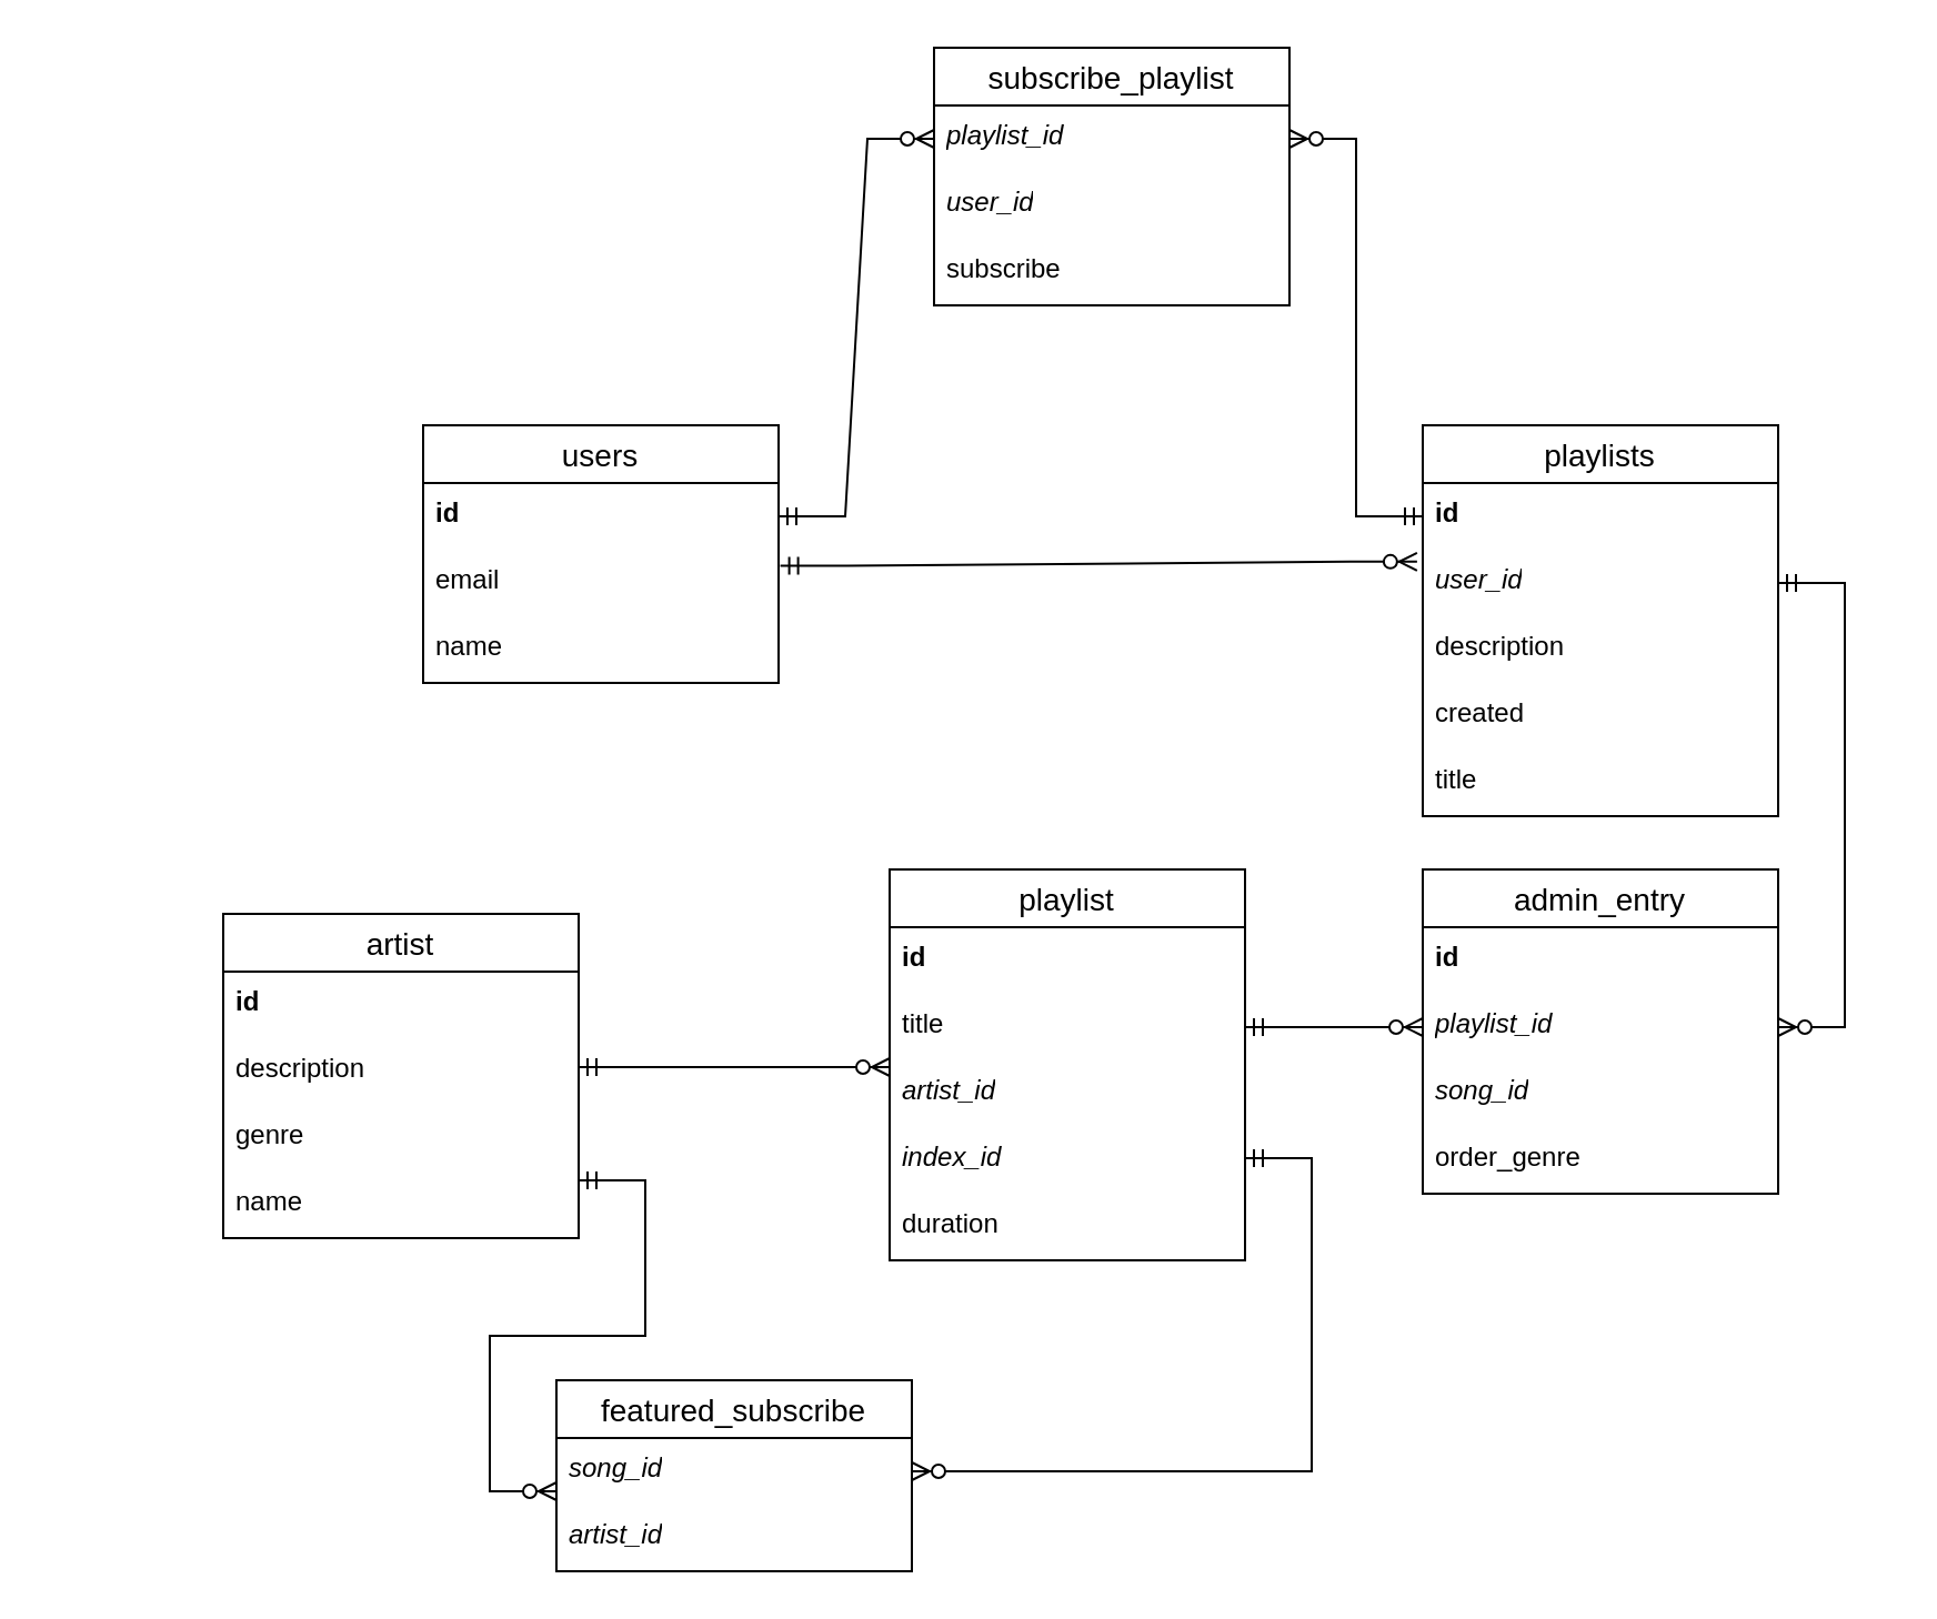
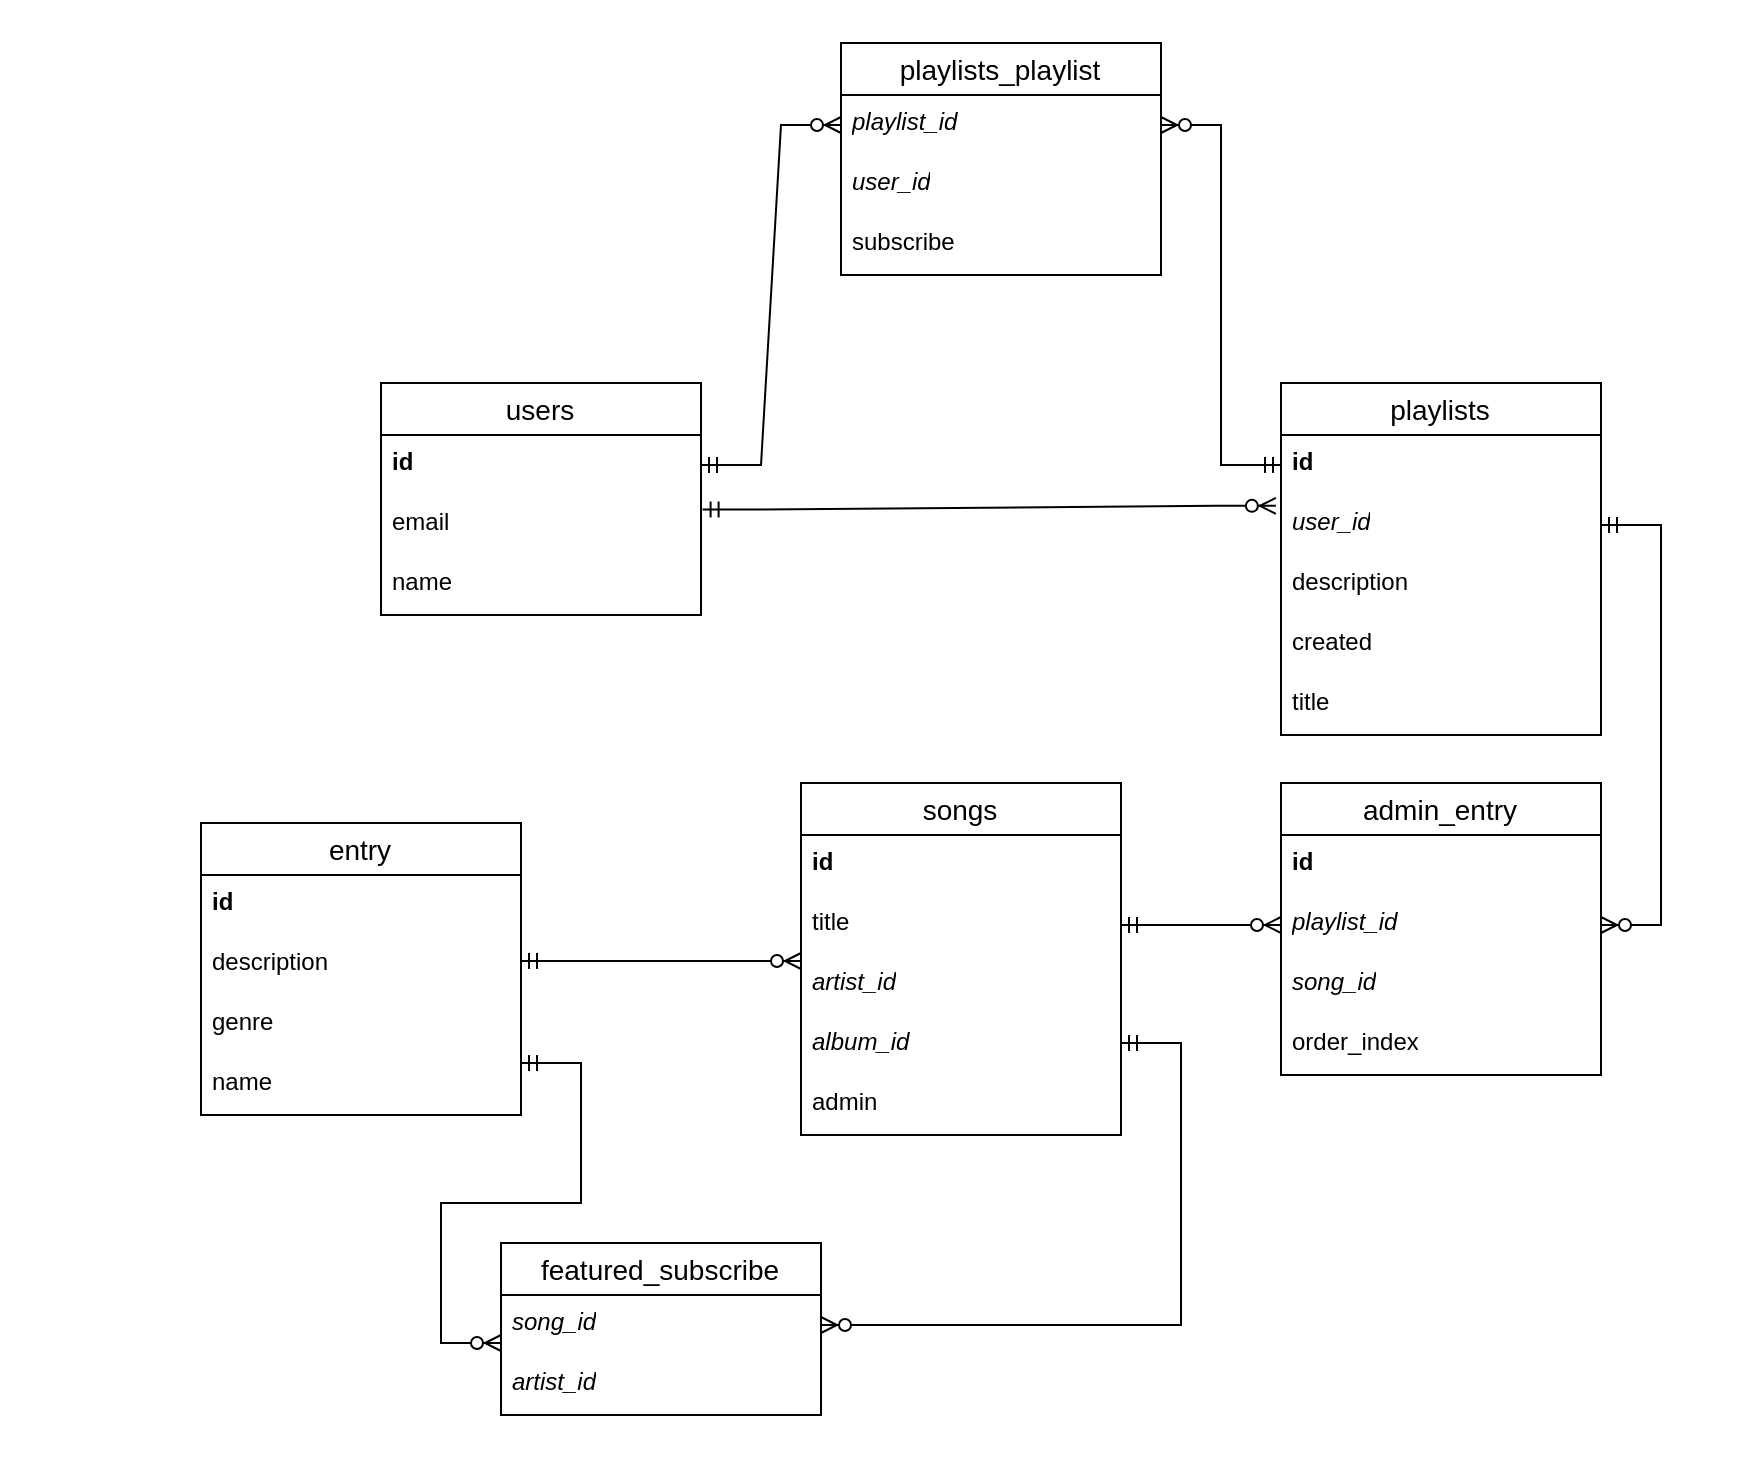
- <mxCell id="37" value="subscribe_playlist" style="swimlane;fontStyle=0;childLayout=stackLayout;horizontal=1;startSize=26;horizontalStack=0;resizeParent=1;resizeParentMax=0;resizeLast=0;collapsible=1;marginBottom=0;align=center;fontSize=14;" vertex="1" parent="1"><mxGeometry x="420" width="160" height="116" as="geometry" y="21" /></mxCell>
+ <mxCell id="37" value="playlists_playlist" style="swimlane;fontStyle=0;childLayout=stackLayout;horizontal=1;startSize=26;horizontalStack=0;resizeParent=1;resizeParentMax=0;resizeLast=0;collapsible=1;marginBottom=0;align=center;fontSize=14;" vertex="1" parent="1"><mxGeometry x="420" width="160" height="116" as="geometry" y="21" /></mxCell>
- <mxCell id="6" value="playlist" style="swimlane;fontStyle=0;childLayout=stackLayout;horizontal=1;startSize=26;horizontalStack=0;resizeParent=1;resizeParentMax=0;resizeLast=0;collapsible=1;marginBottom=0;align=center;fontSize=14;" vertex="1" parent="1"><mxGeometry x="400" y="391" width="160" height="176" as="geometry" /></mxCell>
+ <mxCell id="6" value="songs" style="swimlane;fontStyle=0;childLayout=stackLayout;horizontal=1;startSize=26;horizontalStack=0;resizeParent=1;resizeParentMax=0;resizeLast=0;collapsible=1;marginBottom=0;align=center;fontSize=14;" vertex="1" parent="1"><mxGeometry x="400" y="391" width="160" height="176" as="geometry" /></mxCell>
- <mxCell id="26" value="artist" style="swimlane;fontStyle=0;childLayout=stackLayout;horizontal=1;startSize=26;horizontalStack=0;resizeParent=1;resizeParentMax=0;resizeLast=0;collapsible=1;marginBottom=0;align=center;fontSize=14;" vertex="1" parent="1"><mxGeometry y="411" width="160" height="146" as="geometry" x="100" /></mxCell>
+ <mxCell id="26" value="entry" style="swimlane;fontStyle=0;childLayout=stackLayout;horizontal=1;startSize=26;horizontalStack=0;resizeParent=1;resizeParentMax=0;resizeLast=0;collapsible=1;marginBottom=0;align=center;fontSize=14;" vertex="1" parent="1"><mxGeometry y="411" width="160" height="146" as="geometry" x="100" /></mxCell>
- <mxCell id="10" value="&lt;i style=&quot;&quot;&gt;index_id&lt;/i&gt;" style="text;strokeColor=none;fillColor=none;spacingLeft=4;spacingRight=4;overflow=hidden;rotatable=0;points=[[0,0.5],[1,0.5]];portConstraint=eastwest;fontSize=12;whiteSpace=wrap;html=1;" vertex="1" parent="6"><mxGeometry y="116" width="160" height="30" as="geometry" /></mxCell>
+ <mxCell id="10" value="&lt;i style=&quot;&quot;&gt;album_id&lt;/i&gt;" style="text;strokeColor=none;fillColor=none;spacingLeft=4;spacingRight=4;overflow=hidden;rotatable=0;points=[[0,0.5],[1,0.5]];portConstraint=eastwest;fontSize=12;whiteSpace=wrap;html=1;" vertex="1" parent="6"><mxGeometry y="116" width="160" height="30" as="geometry" /></mxCell>
- <mxCell id="22" value="order_genre" style="text;strokeColor=none;fillColor=none;spacingLeft=4;spacingRight=4;overflow=hidden;rotatable=0;points=[[0,0.5],[1,0.5]];portConstraint=eastwest;fontSize=12;whiteSpace=wrap;html=1;" vertex="1" parent="18"><mxGeometry y="116" width="160" height="30" as="geometry" /></mxCell>
+ <mxCell id="22" value="order_index" style="text;strokeColor=none;fillColor=none;spacingLeft=4;spacingRight=4;overflow=hidden;rotatable=0;points=[[0,0.5],[1,0.5]];portConstraint=eastwest;fontSize=12;whiteSpace=wrap;html=1;" vertex="1" parent="18"><mxGeometry y="116" width="160" height="30" as="geometry" /></mxCell>
- <mxCell id="11" value="duration" style="text;strokeColor=none;fillColor=none;spacingLeft=4;spacingRight=4;overflow=hidden;rotatable=0;points=[[0,0.5],[1,0.5]];portConstraint=eastwest;fontSize=12;whiteSpace=wrap;html=1;" vertex="1" parent="6"><mxGeometry y="146" width="160" height="30" as="geometry" /></mxCell>
+ <mxCell id="11" value="admin" style="text;strokeColor=none;fillColor=none;spacingLeft=4;spacingRight=4;overflow=hidden;rotatable=0;points=[[0,0.5],[1,0.5]];portConstraint=eastwest;fontSize=12;whiteSpace=wrap;html=1;" vertex="1" parent="6"><mxGeometry y="146" width="160" height="30" as="geometry" /></mxCell>
